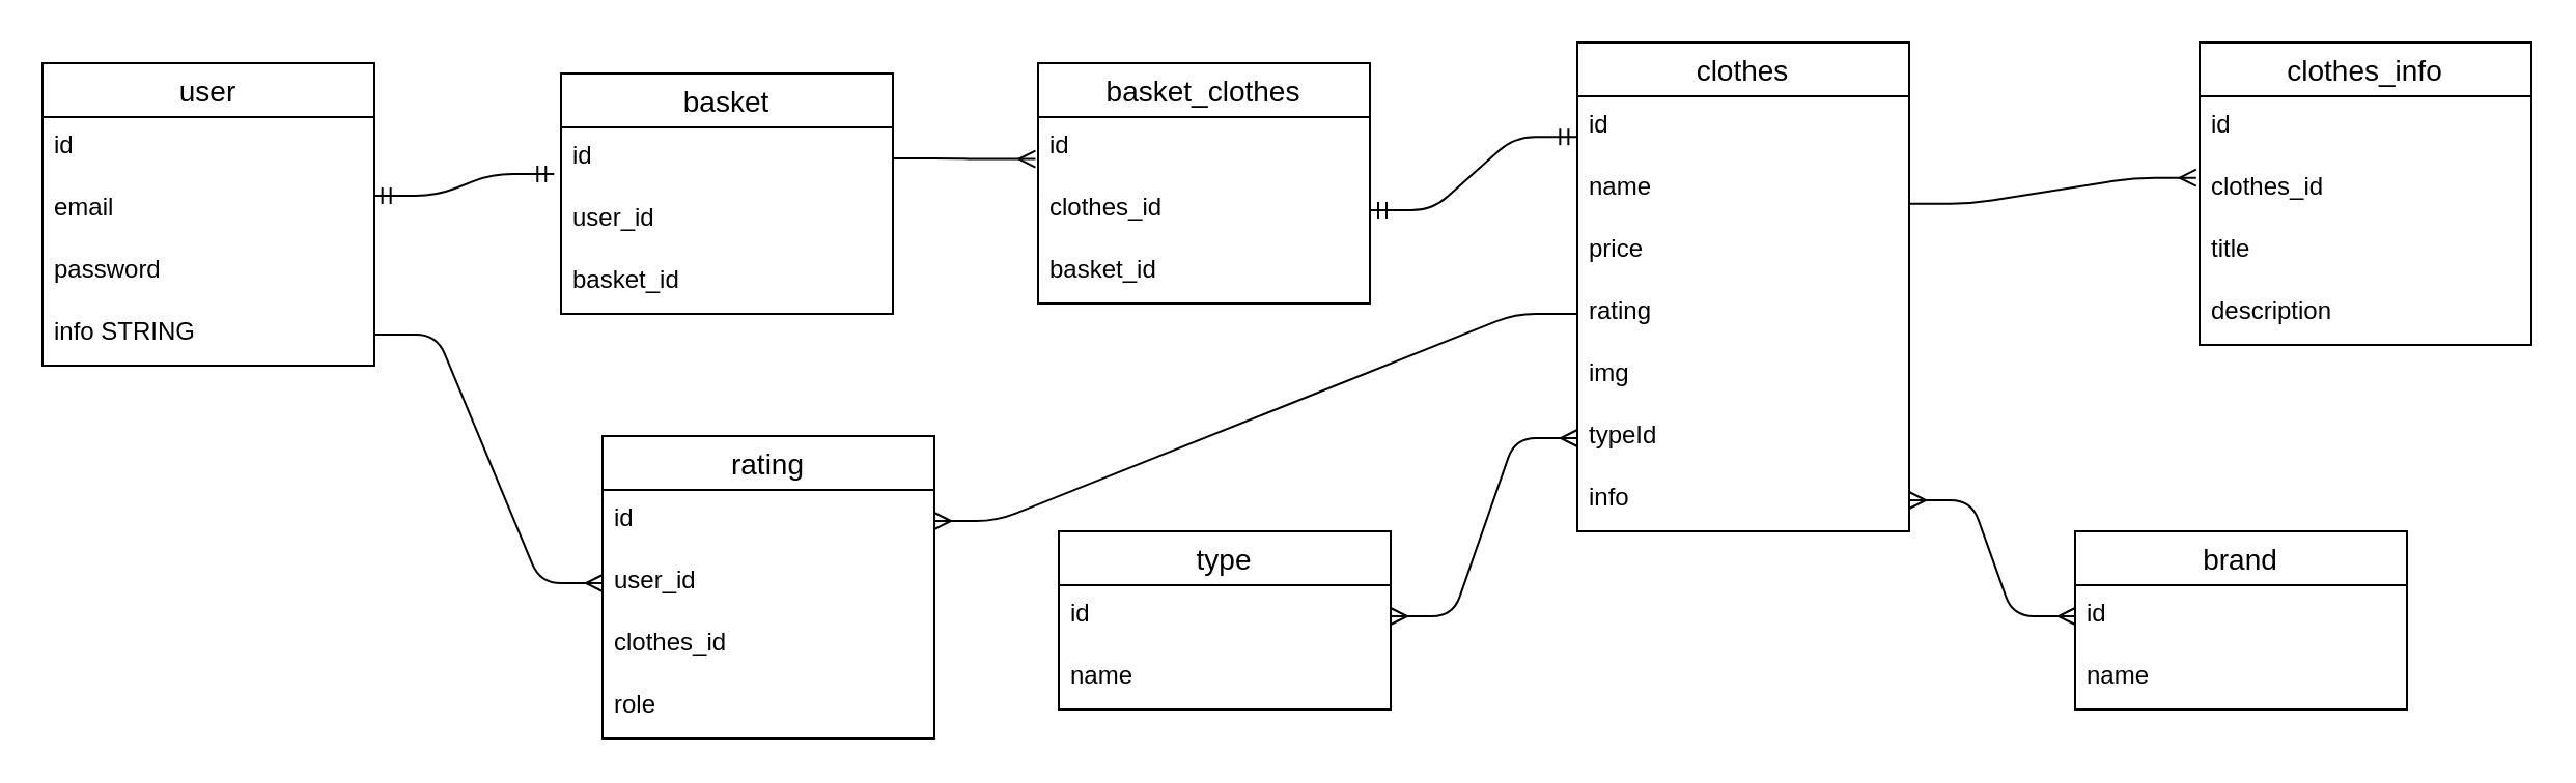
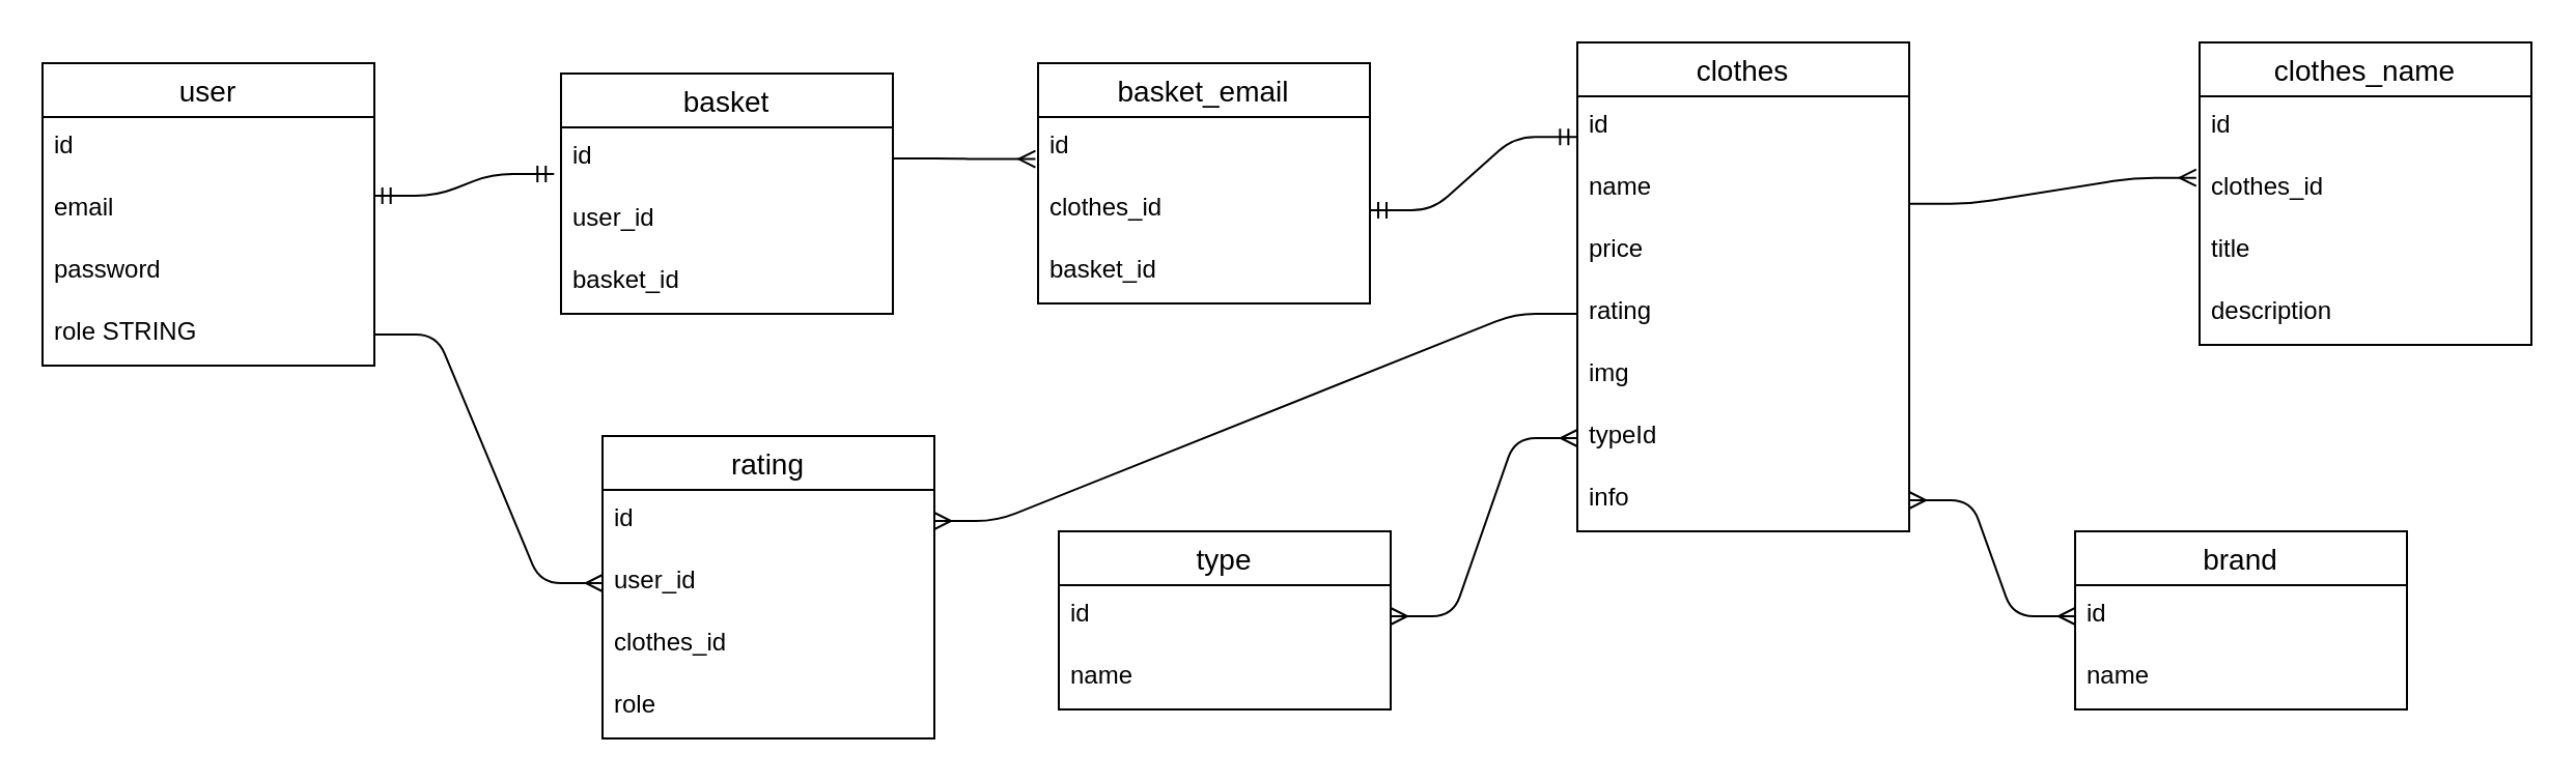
- <mxCell id="34" value="clothes_info" style="swimlane;fontStyle=0;childLayout=stackLayout;horizontal=1;startSize=26;horizontalStack=0;resizeParent=1;resizeParentMax=0;resizeLast=0;collapsible=1;marginBottom=0;align=center;fontSize=14;" vertex="1" parent="1"><mxGeometry x="1060" y="20" width="160" height="146" as="geometry" /></mxCell>
+ <mxCell id="34" value="clothes_name" style="swimlane;fontStyle=0;childLayout=stackLayout;horizontal=1;startSize=26;horizontalStack=0;resizeParent=1;resizeParentMax=0;resizeLast=0;collapsible=1;marginBottom=0;align=center;fontSize=14;" vertex="1" parent="1"><mxGeometry x="1060" y="20" width="160" height="146" as="geometry" /></mxCell>
- <mxCell id="26" value="basket_clothes" style="swimlane;fontStyle=0;childLayout=stackLayout;horizontal=1;startSize=26;horizontalStack=0;resizeParent=1;resizeParentMax=0;resizeLast=0;collapsible=1;marginBottom=0;align=center;fontSize=14;" vertex="1" parent="1"><mxGeometry x="500" y="30" width="160" height="116" as="geometry" /></mxCell>
+ <mxCell id="26" value="basket_email" style="swimlane;fontStyle=0;childLayout=stackLayout;horizontal=1;startSize=26;horizontalStack=0;resizeParent=1;resizeParentMax=0;resizeLast=0;collapsible=1;marginBottom=0;align=center;fontSize=14;" vertex="1" parent="1"><mxGeometry x="500" y="30" width="160" height="116" as="geometry" /></mxCell>
- <mxCell id="6" value="info STRING" style="text;strokeColor=none;fillColor=none;spacingLeft=4;spacingRight=4;overflow=hidden;rotatable=0;points=[[0,0.5],[1,0.5]];portConstraint=eastwest;fontSize=12;whiteSpace=wrap;html=1;" vertex="1" parent="2"><mxGeometry y="116" width="160" height="30" as="geometry" /></mxCell>
+ <mxCell id="6" value="role STRING" style="text;strokeColor=none;fillColor=none;spacingLeft=4;spacingRight=4;overflow=hidden;rotatable=0;points=[[0,0.5],[1,0.5]];portConstraint=eastwest;fontSize=12;whiteSpace=wrap;html=1;" vertex="1" parent="2"><mxGeometry y="116" width="160" height="30" as="geometry" /></mxCell>
